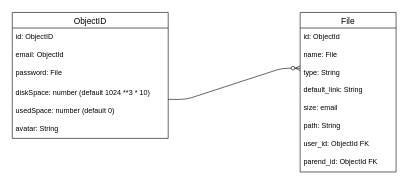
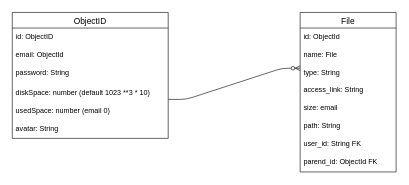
- <mxCell id="5" value="password: File&#10;" style="text;strokeColor=none;fillColor=none;spacingLeft=4;spacingRight=4;overflow=hidden;rotatable=0;points=[[0,0.5],[1,0.5]];portConstraint=eastwest;fontSize=12;" parent="2" vertex="1"><mxGeometry y="86" width="260" height="34" as="geometry" /></mxCell>
+ <mxCell id="5" value="password: String&#10;" style="text;strokeColor=none;fillColor=none;spacingLeft=4;spacingRight=4;overflow=hidden;rotatable=0;points=[[0,0.5],[1,0.5]];portConstraint=eastwest;fontSize=12;" parent="2" vertex="1"><mxGeometry y="86" width="260" height="34" as="geometry" /></mxCell>
- <mxCell id="13" value="default_link: String" style="text;strokeColor=none;fillColor=none;spacingLeft=4;spacingRight=4;overflow=hidden;rotatable=0;points=[[0,0.5],[1,0.5]];portConstraint=eastwest;fontSize=12;" parent="9" vertex="1"><mxGeometry y="116" width="160" height="30" as="geometry" /></mxCell>
+ <mxCell id="13" value="access_link: String" style="text;strokeColor=none;fillColor=none;spacingLeft=4;spacingRight=4;overflow=hidden;rotatable=0;points=[[0,0.5],[1,0.5]];portConstraint=eastwest;fontSize=12;" parent="9" vertex="1"><mxGeometry y="116" width="160" height="30" as="geometry" /></mxCell>
- <mxCell id="6" value="diskSpace: number (default 1024 **3 * 10)" style="text;strokeColor=none;fillColor=none;spacingLeft=4;spacingRight=4;overflow=hidden;rotatable=0;points=[[0,0.5],[1,0.5]];portConstraint=eastwest;fontSize=12;" parent="2" vertex="1"><mxGeometry y="120" width="260" height="30" as="geometry" /></mxCell>
+ <mxCell id="6" value="diskSpace: number (default 1023 **3 * 10)" style="text;strokeColor=none;fillColor=none;spacingLeft=4;spacingRight=4;overflow=hidden;rotatable=0;points=[[0,0.5],[1,0.5]];portConstraint=eastwest;fontSize=12;" parent="2" vertex="1"><mxGeometry y="120" width="260" height="30" as="geometry" /></mxCell>
- <mxCell id="7" value="usedSpace: number (default 0)&#10;" style="text;strokeColor=none;fillColor=none;spacingLeft=4;spacingRight=4;overflow=hidden;rotatable=0;points=[[0,0.5],[1,0.5]];portConstraint=eastwest;fontSize=12;" parent="2" vertex="1"><mxGeometry y="150" width="260" height="30" as="geometry" /></mxCell>
+ <mxCell id="7" value="usedSpace: number (email 0)&#10;" style="text;strokeColor=none;fillColor=none;spacingLeft=4;spacingRight=4;overflow=hidden;rotatable=0;points=[[0,0.5],[1,0.5]];portConstraint=eastwest;fontSize=12;" parent="2" vertex="1"><mxGeometry y="150" width="260" height="30" as="geometry" /></mxCell>
- <mxCell id="16" value="user_id: ObjectId FK" style="text;strokeColor=none;fillColor=none;spacingLeft=4;spacingRight=4;overflow=hidden;rotatable=0;points=[[0,0.5],[1,0.5]];portConstraint=eastwest;fontSize=12;" parent="9" vertex="1"><mxGeometry y="206" width="160" height="30" as="geometry" /></mxCell>
+ <mxCell id="16" value="user_id: String FK" style="text;strokeColor=none;fillColor=none;spacingLeft=4;spacingRight=4;overflow=hidden;rotatable=0;points=[[0,0.5],[1,0.5]];portConstraint=eastwest;fontSize=12;" parent="9" vertex="1"><mxGeometry y="206" width="160" height="30" as="geometry" /></mxCell>
